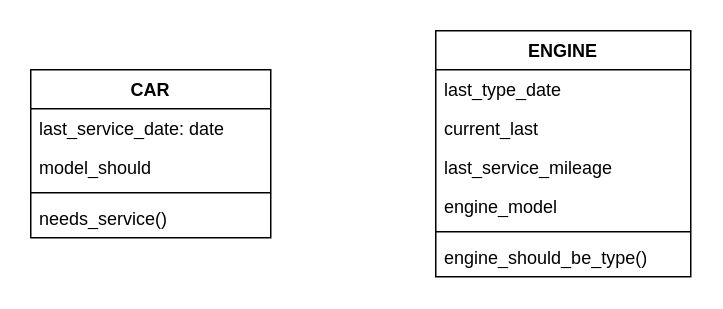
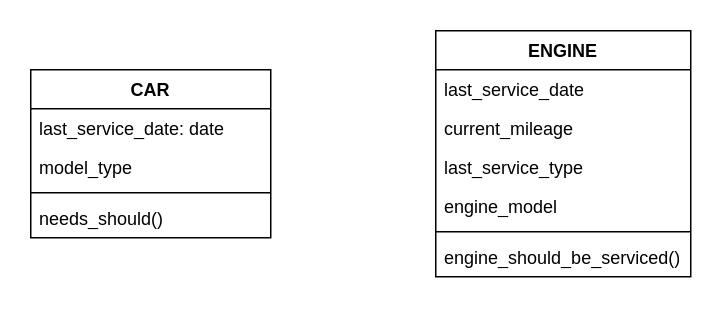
- <mxCell id="8" value="last_type_date" style="text;strokeColor=none;fillColor=none;align=left;verticalAlign=top;spacingLeft=4;spacingRight=4;overflow=hidden;rotatable=0;points=[[0,0.5],[1,0.5]];portConstraint=eastwest;whiteSpace=wrap;html=1;" vertex="1" parent="7"><mxGeometry y="26" width="170" height="26" as="geometry" /></mxCell>
+ <mxCell id="8" value="last_service_date" style="text;strokeColor=none;fillColor=none;align=left;verticalAlign=top;spacingLeft=4;spacingRight=4;overflow=hidden;rotatable=0;points=[[0,0.5],[1,0.5]];portConstraint=eastwest;whiteSpace=wrap;html=1;" vertex="1" parent="7"><mxGeometry y="26" width="170" height="26" as="geometry" /></mxCell>
- <mxCell id="9" value="current_last" style="text;strokeColor=none;fillColor=none;align=left;verticalAlign=top;spacingLeft=4;spacingRight=4;overflow=hidden;rotatable=0;points=[[0,0.5],[1,0.5]];portConstraint=eastwest;whiteSpace=wrap;html=1;" vertex="1" parent="7"><mxGeometry y="52" width="170" height="26" as="geometry" /></mxCell>
+ <mxCell id="9" value="current_mileage" style="text;strokeColor=none;fillColor=none;align=left;verticalAlign=top;spacingLeft=4;spacingRight=4;overflow=hidden;rotatable=0;points=[[0,0.5],[1,0.5]];portConstraint=eastwest;whiteSpace=wrap;html=1;" vertex="1" parent="7"><mxGeometry y="52" width="170" height="26" as="geometry" /></mxCell>
- <mxCell id="4" value="model_should" style="text;strokeColor=none;fillColor=none;align=left;verticalAlign=top;spacingLeft=4;spacingRight=4;overflow=hidden;rotatable=0;points=[[0,0.5],[1,0.5]];portConstraint=eastwest;whiteSpace=wrap;html=1;" vertex="1" parent="2"><mxGeometry y="52" width="160" height="26" as="geometry" /></mxCell>
+ <mxCell id="4" value="model_type" style="text;strokeColor=none;fillColor=none;align=left;verticalAlign=top;spacingLeft=4;spacingRight=4;overflow=hidden;rotatable=0;points=[[0,0.5],[1,0.5]];portConstraint=eastwest;whiteSpace=wrap;html=1;" vertex="1" parent="2"><mxGeometry y="52" width="160" height="26" as="geometry" /></mxCell>
- <mxCell id="10" value="last_service_mileage" style="text;strokeColor=none;fillColor=none;align=left;verticalAlign=top;spacingLeft=4;spacingRight=4;overflow=hidden;rotatable=0;points=[[0,0.5],[1,0.5]];portConstraint=eastwest;whiteSpace=wrap;html=1;" vertex="1" parent="7"><mxGeometry y="78" width="170" height="26" as="geometry" /></mxCell>
+ <mxCell id="10" value="last_service_type" style="text;strokeColor=none;fillColor=none;align=left;verticalAlign=top;spacingLeft=4;spacingRight=4;overflow=hidden;rotatable=0;points=[[0,0.5],[1,0.5]];portConstraint=eastwest;whiteSpace=wrap;html=1;" vertex="1" parent="7"><mxGeometry y="78" width="170" height="26" as="geometry" /></mxCell>
- <mxCell id="6" value="needs_service()" style="text;strokeColor=none;fillColor=none;align=left;verticalAlign=top;spacingLeft=4;spacingRight=4;overflow=hidden;rotatable=0;points=[[0,0.5],[1,0.5]];portConstraint=eastwest;whiteSpace=wrap;html=1;" vertex="1" parent="2"><mxGeometry y="86" width="160" height="26" as="geometry" /></mxCell>
+ <mxCell id="6" value="needs_should()" style="text;strokeColor=none;fillColor=none;align=left;verticalAlign=top;spacingLeft=4;spacingRight=4;overflow=hidden;rotatable=0;points=[[0,0.5],[1,0.5]];portConstraint=eastwest;whiteSpace=wrap;html=1;" vertex="1" parent="2"><mxGeometry y="86" width="160" height="26" as="geometry" /></mxCell>
- <mxCell id="13" value="engine_should_be_type()" style="text;strokeColor=none;fillColor=none;align=left;verticalAlign=top;spacingLeft=4;spacingRight=4;overflow=hidden;rotatable=0;points=[[0,0.5],[1,0.5]];portConstraint=eastwest;whiteSpace=wrap;html=1;" vertex="1" parent="7"><mxGeometry y="138" width="170" height="26" as="geometry" /></mxCell>
+ <mxCell id="13" value="engine_should_be_serviced()" style="text;strokeColor=none;fillColor=none;align=left;verticalAlign=top;spacingLeft=4;spacingRight=4;overflow=hidden;rotatable=0;points=[[0,0.5],[1,0.5]];portConstraint=eastwest;whiteSpace=wrap;html=1;" vertex="1" parent="7"><mxGeometry y="138" width="170" height="26" as="geometry" /></mxCell>
